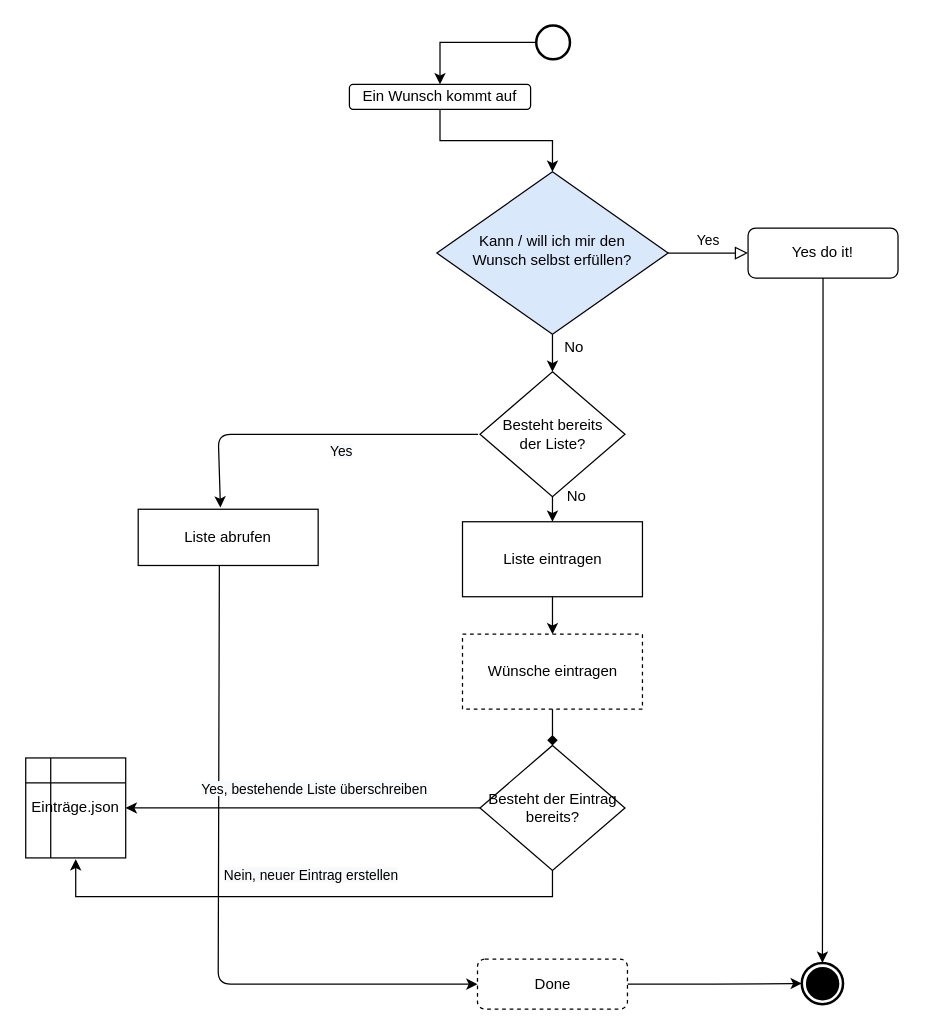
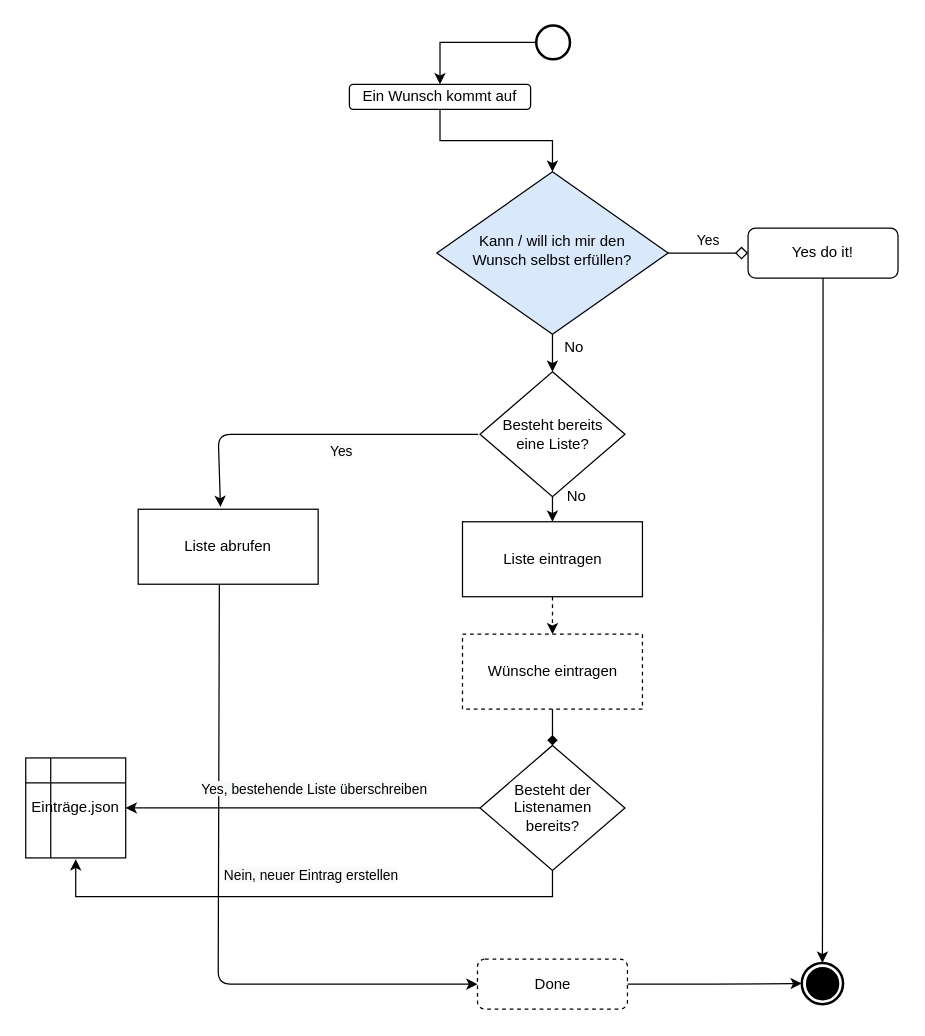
- <mxCell id="4" value="Yes" style="edgeStyle=orthogonalEdgeStyle;rounded=0;html=1;jettySize=auto;orthogonalLoop=1;fontSize=11;endArrow=block;endFill=0;endSize=8;strokeWidth=1;shadow=0;labelBackgroundColor=none;" parent="1" source="6" target="8" edge="1"><mxGeometry y="10" relative="1" as="geometry"><mxPoint as="offset" /></mxGeometry></mxCell>
+ <mxCell id="4" value="Yes" style="edgeStyle=orthogonalEdgeStyle;rounded=0;html=1;jettySize=auto;orthogonalLoop=1;fontSize=11;endArrow=diamond;endFill=0;endSize=8;strokeWidth=1;shadow=0;labelBackgroundColor=none;" parent="1" source="6" target="8" edge="1"><mxGeometry y="10" relative="1" as="geometry"><mxPoint as="offset" /></mxGeometry></mxCell>
- <mxCell id="20" value="Besteht bereits &lt;br&gt;der Liste?" style="rhombus;whiteSpace=wrap;html=1;strokeWidth=1;" parent="1" vertex="1"><mxGeometry x="383.5" y="297" width="116" height="100" as="geometry" /></mxCell>
+ <mxCell id="20" value="Besteht bereits &lt;br&gt;eine Liste?" style="rhombus;whiteSpace=wrap;html=1;strokeWidth=1;" parent="1" vertex="1"><mxGeometry x="383.5" y="297" width="116" height="100" as="geometry" /></mxCell>
- <mxCell id="27" value="Liste abrufen" style="rounded=0;whiteSpace=wrap;html=1;strokeWidth=1;" vertex="1" parent="1"><mxGeometry x="110" y="407" width="144" height="45" as="geometry" /></mxCell>
+ <mxCell id="27" value="Liste abrufen" style="rounded=0;whiteSpace=wrap;html=1;strokeWidth=1;" vertex="1" parent="1"><mxGeometry x="110" y="407" width="144" height="60" as="geometry" /></mxCell>
- <mxCell id="19" value="" style="endArrow=classic;html=1;entryX=0.5;entryY=0;entryDx=0;entryDy=0;exitX=0.5;exitY=1;exitDx=0;exitDy=0;" parent="1" source="16" target="17" edge="1"><mxGeometry width="50" height="50" relative="1" as="geometry"><mxPoint x="412" y="537" as="sourcePoint" /><mxPoint x="462" y="487" as="targetPoint" /></mxGeometry></mxCell>
+ <mxCell id="19" value="" style="endArrow=classic;html=1;entryX=0.5;entryY=0;entryDx=0;entryDy=0;exitX=0.5;exitY=1;exitDx=0;exitDy=0;dashed=1;" parent="1" source="16" target="17" edge="1"><mxGeometry width="50" height="50" relative="1" as="geometry"><mxPoint x="412" y="537" as="sourcePoint" /><mxPoint x="462" y="487" as="targetPoint" /></mxGeometry></mxCell>
- <mxCell id="29" value="Besteht der Eintrag &lt;br&gt;bereits?" style="rhombus;whiteSpace=wrap;html=1;strokeWidth=1;" vertex="1" parent="1"><mxGeometry x="383.5" y="596" width="116" height="100" as="geometry" /></mxCell>
+ <mxCell id="29" value="Besteht der Listenamen &lt;br&gt;bereits?" style="rhombus;whiteSpace=wrap;html=1;strokeWidth=1;" vertex="1" parent="1"><mxGeometry x="383.5" y="596" width="116" height="100" as="geometry" /></mxCell>
